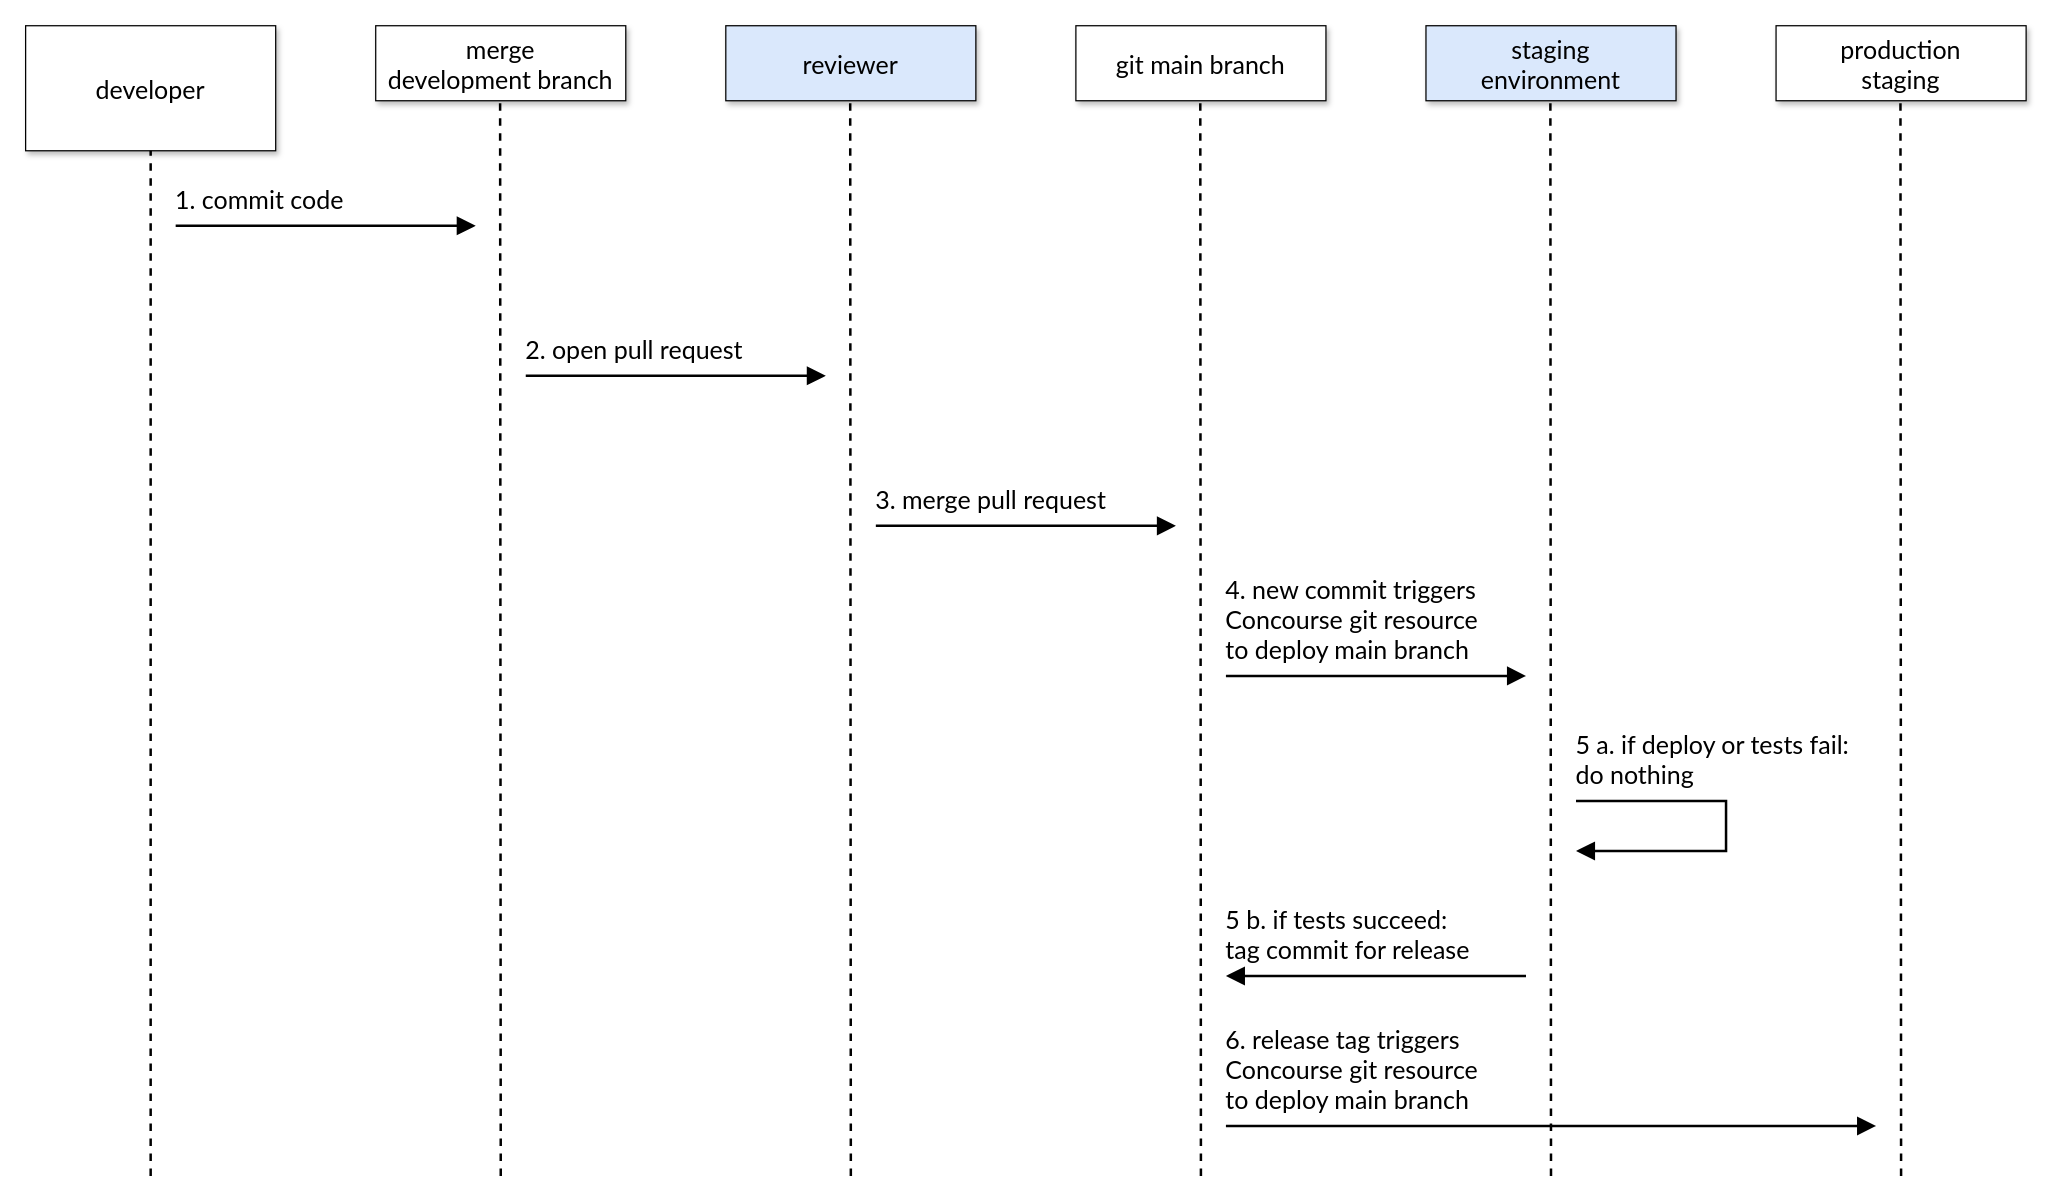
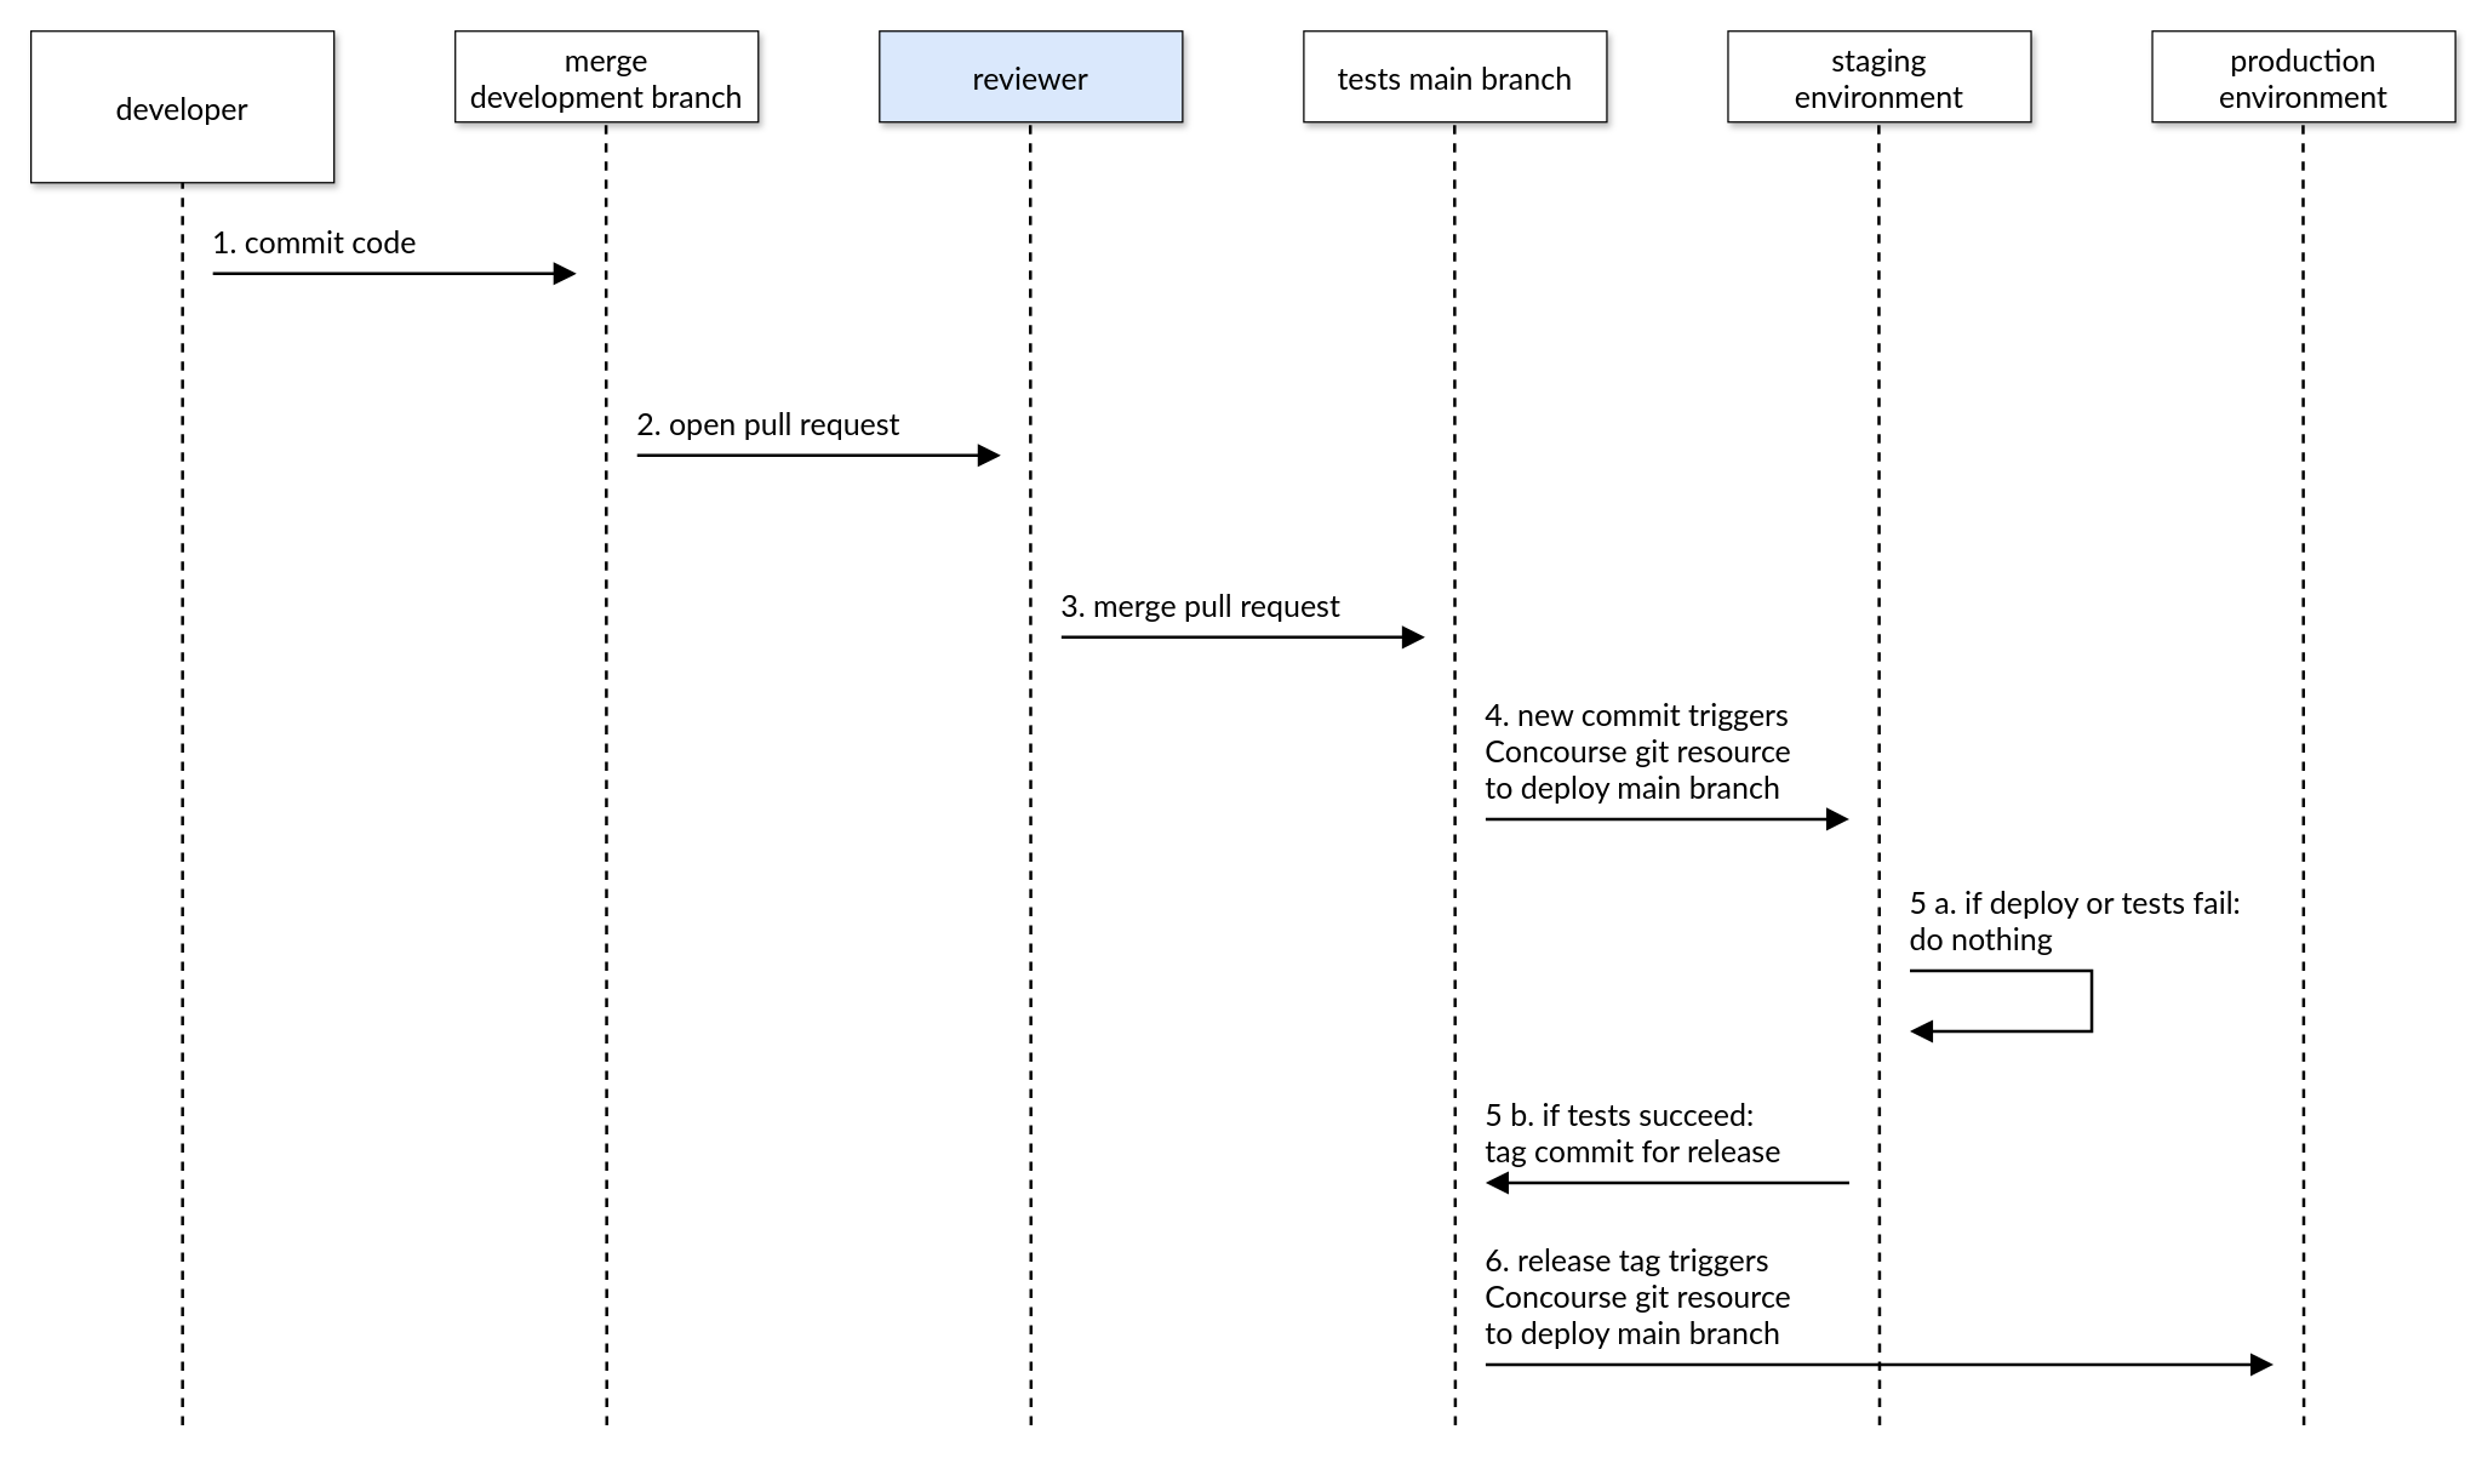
- <mxCell id="5" value="git main branch" style="rounded=0;whiteSpace=wrap;html=1;fontFamily=Lato;fontSource=https%3A%2F%2Ffonts.googleapis.com%2Fcss%3Ffamily%3DLato;fontSize=20;shadow=1;" parent="1" vertex="1"><mxGeometry x="860" y="20" width="200" height="60" as="geometry" /></mxCell>
+ <mxCell id="5" value="tests main branch" style="rounded=0;whiteSpace=wrap;html=1;fontFamily=Lato;fontSource=https%3A%2F%2Ffonts.googleapis.com%2Fcss%3Ffamily%3DLato;fontSize=20;shadow=1;" parent="1" vertex="1"><mxGeometry x="860" y="20" width="200" height="60" as="geometry" /></mxCell>
- <mxCell id="6" value="&lt;div style=&quot;font-size: 20px;&quot;&gt;staging &lt;br style=&quot;font-size: 20px;&quot;&gt;&lt;/div&gt;&lt;div style=&quot;font-size: 20px;&quot;&gt;environment&lt;/div&gt;" style="rounded=0;whiteSpace=wrap;html=1;fontFamily=Lato;fontSource=https%3A%2F%2Ffonts.googleapis.com%2Fcss%3Ffamily%3DLato;fontSize=20;shadow=1;fillColor=#dae8fc;" parent="1" vertex="1"><mxGeometry x="1140" y="20" width="200" height="60" as="geometry" /></mxCell>
+ <mxCell id="6" value="&lt;div style=&quot;font-size: 20px;&quot;&gt;staging &lt;br style=&quot;font-size: 20px;&quot;&gt;&lt;/div&gt;&lt;div style=&quot;font-size: 20px;&quot;&gt;environment&lt;/div&gt;" style="rounded=0;whiteSpace=wrap;html=1;fontFamily=Lato;fontSource=https%3A%2F%2Ffonts.googleapis.com%2Fcss%3Ffamily%3DLato;fontSize=20;shadow=1;" parent="1" vertex="1"><mxGeometry x="1140" y="20" width="200" height="60" as="geometry" /></mxCell>
- <mxCell id="7" value="&lt;div style=&quot;font-size: 20px;&quot;&gt;production &lt;br style=&quot;font-size: 20px;&quot;&gt;&lt;/div&gt;&lt;div style=&quot;font-size: 20px;&quot;&gt;staging&lt;/div&gt;" style="rounded=0;whiteSpace=wrap;html=1;fontFamily=Lato;fontSource=https%3A%2F%2Ffonts.googleapis.com%2Fcss%3Ffamily%3DLato;fontSize=20;shadow=1;" parent="1" vertex="1"><mxGeometry x="1420" y="20" width="200" height="60" as="geometry" /></mxCell>
+ <mxCell id="7" value="&lt;div style=&quot;font-size: 20px;&quot;&gt;production &lt;br style=&quot;font-size: 20px;&quot;&gt;&lt;/div&gt;&lt;div style=&quot;font-size: 20px;&quot;&gt;environment&lt;/div&gt;" style="rounded=0;whiteSpace=wrap;html=1;fontFamily=Lato;fontSource=https%3A%2F%2Ffonts.googleapis.com%2Fcss%3Ffamily%3DLato;fontSize=20;shadow=1;" parent="1" vertex="1"><mxGeometry x="1420" y="20" width="200" height="60" as="geometry" /></mxCell>
